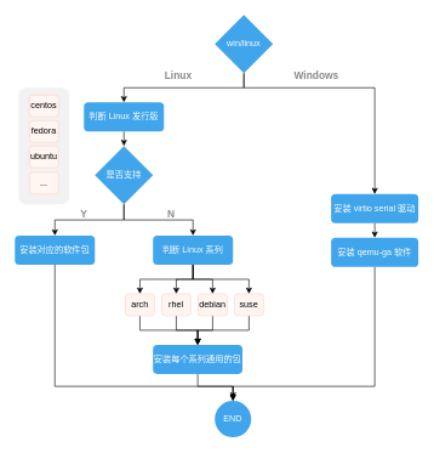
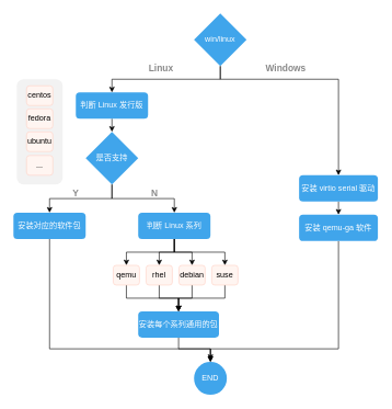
- <mxCell id="22" value="arch" style="rounded=1;whiteSpace=wrap;html=1;fillColor=#FFF5F1;strokeColor=#FFD2C7;" vertex="1" parent="1"><mxGeometry x="172" y="403" width="40" height="30" as="geometry" /></mxCell>
+ <mxCell id="22" value="qemu" style="rounded=1;whiteSpace=wrap;html=1;fillColor=#FFF5F1;strokeColor=#FFD2C7;" vertex="1" parent="1"><mxGeometry x="172" y="403" width="40" height="30" as="geometry" /></mxCell>
